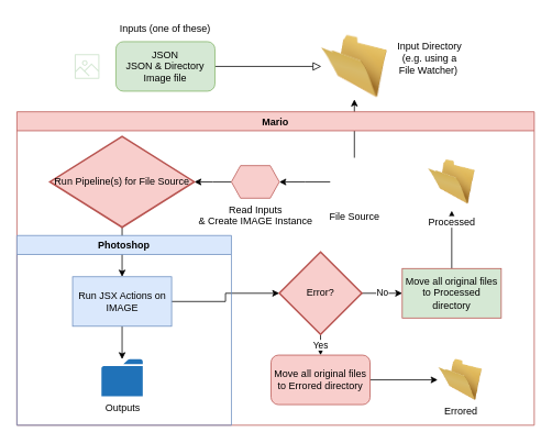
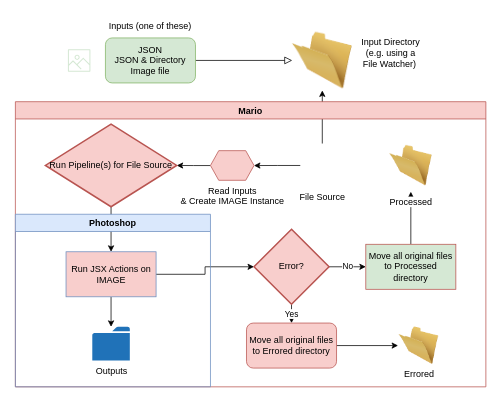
- <mxCell id="26" value="Run JSX Actions on IMAGE" style="rounded=0;whiteSpace=wrap;html=1;fillColor=#dae8fc;strokeColor=#6c8ebf;" parent="24" vertex="1"><mxGeometry x="67.5" y="50" width="120" height="60" as="geometry" /></mxCell>
+ <mxCell id="26" value="Run JSX Actions on IMAGE" style="rounded=0;whiteSpace=wrap;html=1;fillColor=#f8cecc;strokeColor=#6c8ebf;" parent="24" vertex="1"><mxGeometry x="67.5" y="50" width="120" height="60" as="geometry" /></mxCell>
